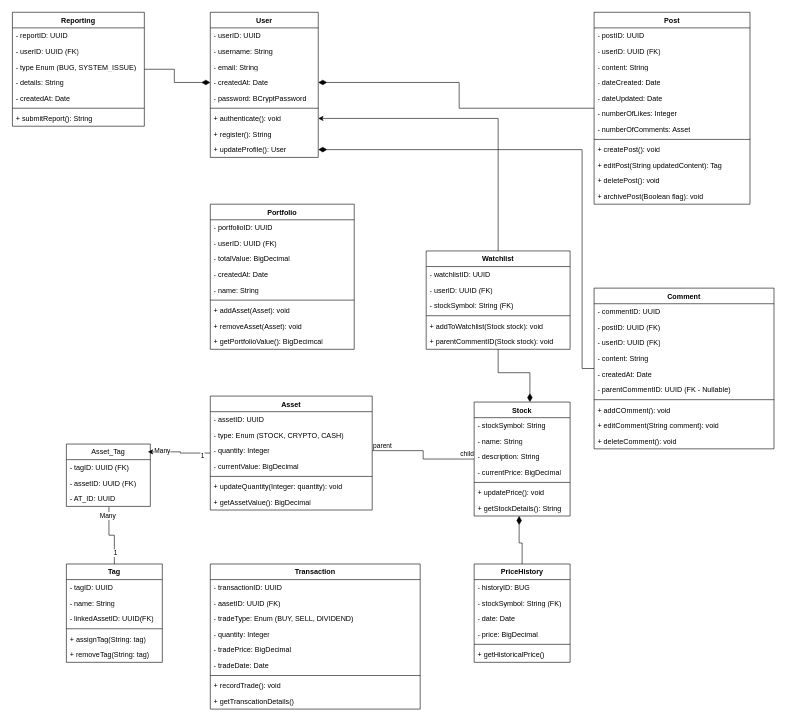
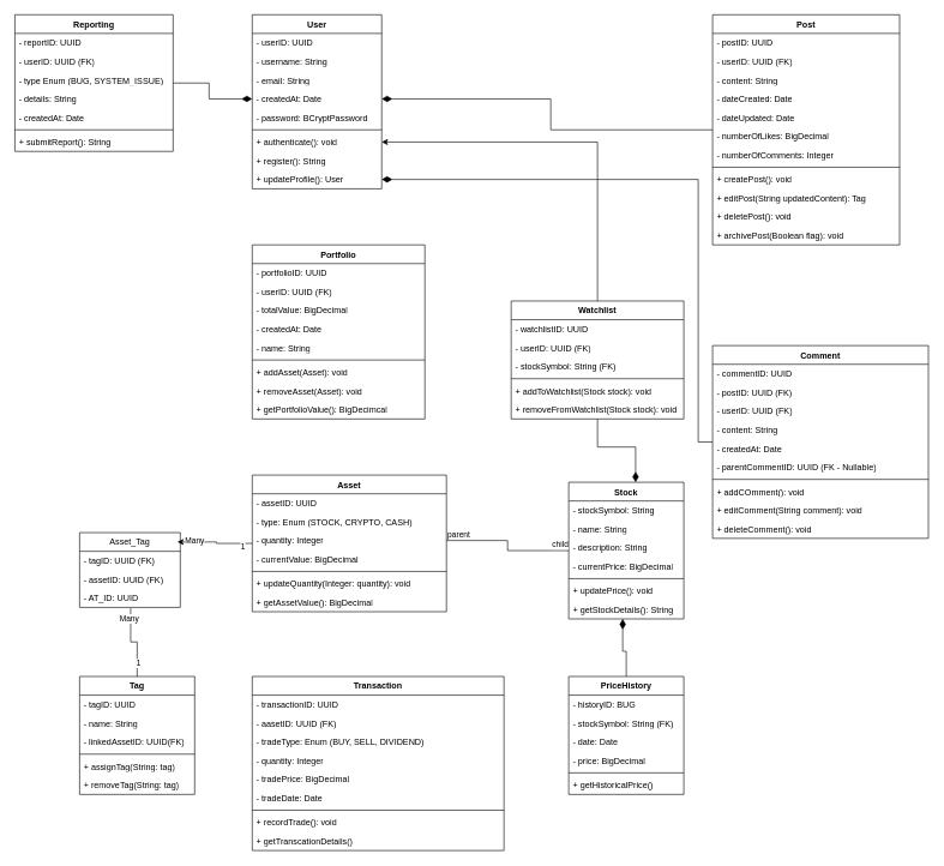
- <mxCell id="37" value="- numberOfLikes: Integer" style="text;strokeColor=none;fillColor=none;align=left;verticalAlign=top;spacingLeft=4;spacingRight=4;overflow=hidden;rotatable=0;points=[[0,0.5],[1,0.5]];portConstraint=eastwest;whiteSpace=wrap;html=1;" vertex="1" parent="31"><mxGeometry y="156" width="260" height="26" as="geometry" /></mxCell>
+ <mxCell id="37" value="- numberOfLikes: BigDecimal" style="text;strokeColor=none;fillColor=none;align=left;verticalAlign=top;spacingLeft=4;spacingRight=4;overflow=hidden;rotatable=0;points=[[0,0.5],[1,0.5]];portConstraint=eastwest;whiteSpace=wrap;html=1;" vertex="1" parent="31"><mxGeometry y="156" width="260" height="26" as="geometry" /></mxCell>
- <mxCell id="38" value="- numberOfComments: Asset" style="text;strokeColor=none;fillColor=none;align=left;verticalAlign=top;spacingLeft=4;spacingRight=4;overflow=hidden;rotatable=0;points=[[0,0.5],[1,0.5]];portConstraint=eastwest;whiteSpace=wrap;html=1;" vertex="1" parent="31"><mxGeometry y="182" width="260" height="26" as="geometry" /></mxCell>
+ <mxCell id="38" value="- numberOfComments: Integer" style="text;strokeColor=none;fillColor=none;align=left;verticalAlign=top;spacingLeft=4;spacingRight=4;overflow=hidden;rotatable=0;points=[[0,0.5],[1,0.5]];portConstraint=eastwest;whiteSpace=wrap;html=1;" vertex="1" parent="31"><mxGeometry y="182" width="260" height="26" as="geometry" /></mxCell>
- <mxCell id="106" value="+ parentCommentID(Stock stock): void" style="text;strokeColor=none;fillColor=none;align=left;verticalAlign=top;spacingLeft=4;spacingRight=4;overflow=hidden;rotatable=0;points=[[0,0.5],[1,0.5]];portConstraint=eastwest;whiteSpace=wrap;html=1;" vertex="1" parent="100"><mxGeometry y="138" width="240" height="26" as="geometry" /></mxCell>
+ <mxCell id="106" value="+ removeFromWatchlist(Stock stock): void" style="text;strokeColor=none;fillColor=none;align=left;verticalAlign=top;spacingLeft=4;spacingRight=4;overflow=hidden;rotatable=0;points=[[0,0.5],[1,0.5]];portConstraint=eastwest;whiteSpace=wrap;html=1;" vertex="1" parent="100"><mxGeometry y="138" width="240" height="26" as="geometry" /></mxCell>
